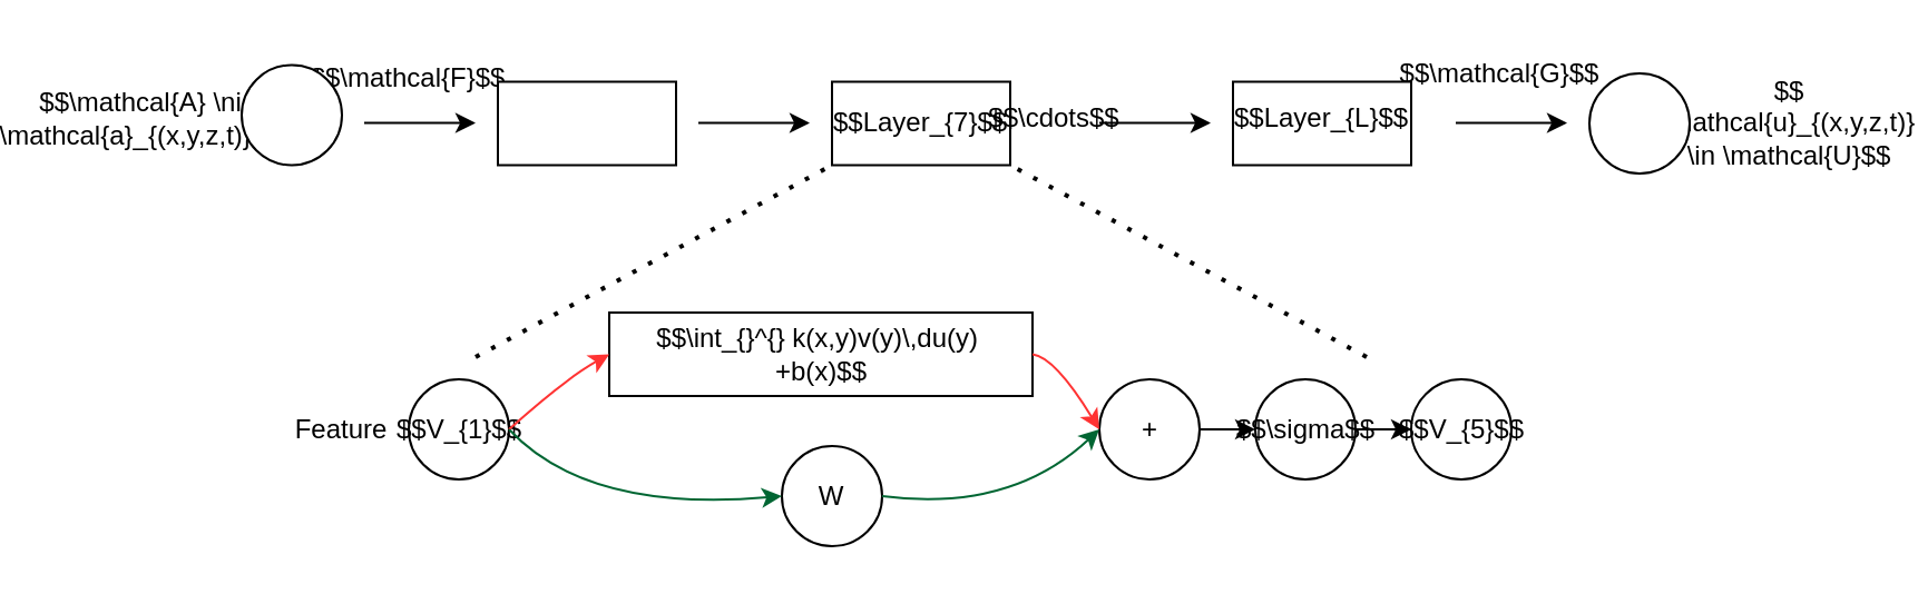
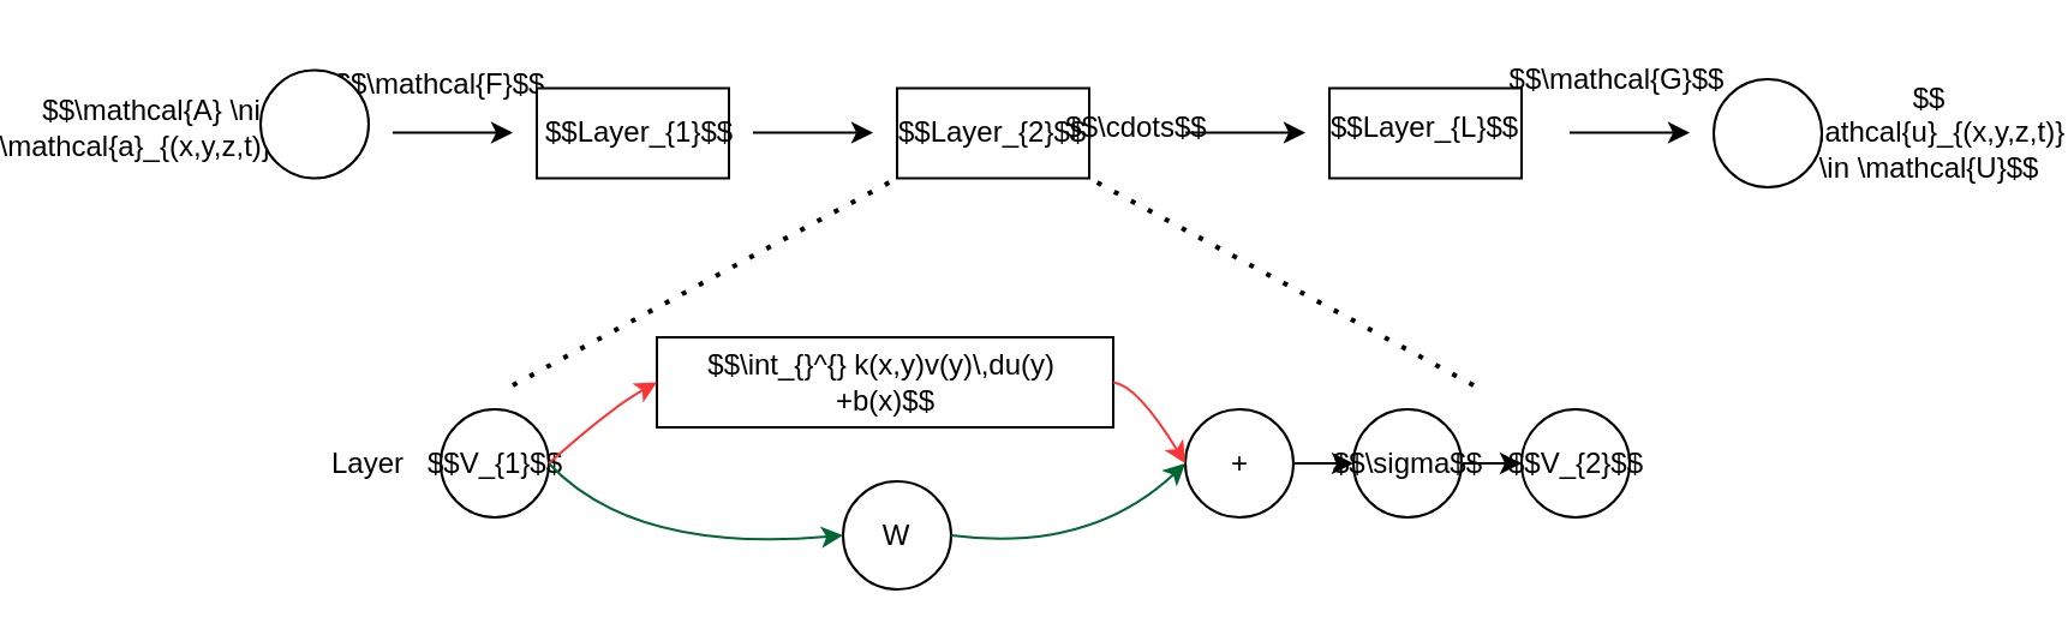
+ <mxCell id="27" value="$$Layer_{1}$$" style="text;html=1;strokeColor=none;fillColor=none;align=center;verticalAlign=middle;whiteSpace=wrap;rounded=0;" vertex="1" parent="1"><mxGeometry x="222.5" y="40" width="60" height="30" as="geometry" /></mxCell>
- <mxCell id="28" value="$$Layer_{7}$$" style="text;html=1;strokeColor=none;fillColor=none;align=center;verticalAlign=middle;whiteSpace=wrap;rounded=0;" vertex="1" parent="1"><mxGeometry x="370" y="40" width="60" height="30" as="geometry" /></mxCell>
+ <mxCell id="28" value="$$Layer_{2}$$" style="text;html=1;strokeColor=none;fillColor=none;align=center;verticalAlign=middle;whiteSpace=wrap;rounded=0;" vertex="1" parent="1"><mxGeometry x="370" y="40" width="60" height="30" as="geometry" /></mxCell>
- <mxCell id="20" value="Feature" style="text;html=1;strokeColor=none;fillColor=none;align=center;verticalAlign=middle;whiteSpace=wrap;rounded=0;" vertex="1" parent="1"><mxGeometry x="110" y="177.5" width="60" height="30" as="geometry" /></mxCell>
+ <mxCell id="20" value="Layer" style="text;html=1;strokeColor=none;fillColor=none;align=center;verticalAlign=middle;whiteSpace=wrap;rounded=0;" vertex="1" parent="1"><mxGeometry x="110" y="177.5" width="60" height="30" as="geometry" /></mxCell>
- <mxCell id="32" value="$$V_{5}$$" style="text;html=1;strokeColor=none;fillColor=none;align=center;verticalAlign=middle;whiteSpace=wrap;rounded=0;" vertex="1" parent="1"><mxGeometry x="612.5" y="177.5" width="60" height="30" as="geometry" /></mxCell>
+ <mxCell id="32" value="$$V_{2}$$" style="text;html=1;strokeColor=none;fillColor=none;align=center;verticalAlign=middle;whiteSpace=wrap;rounded=0;" vertex="1" parent="1"><mxGeometry x="612.5" y="177.5" width="60" height="30" as="geometry" /></mxCell>
